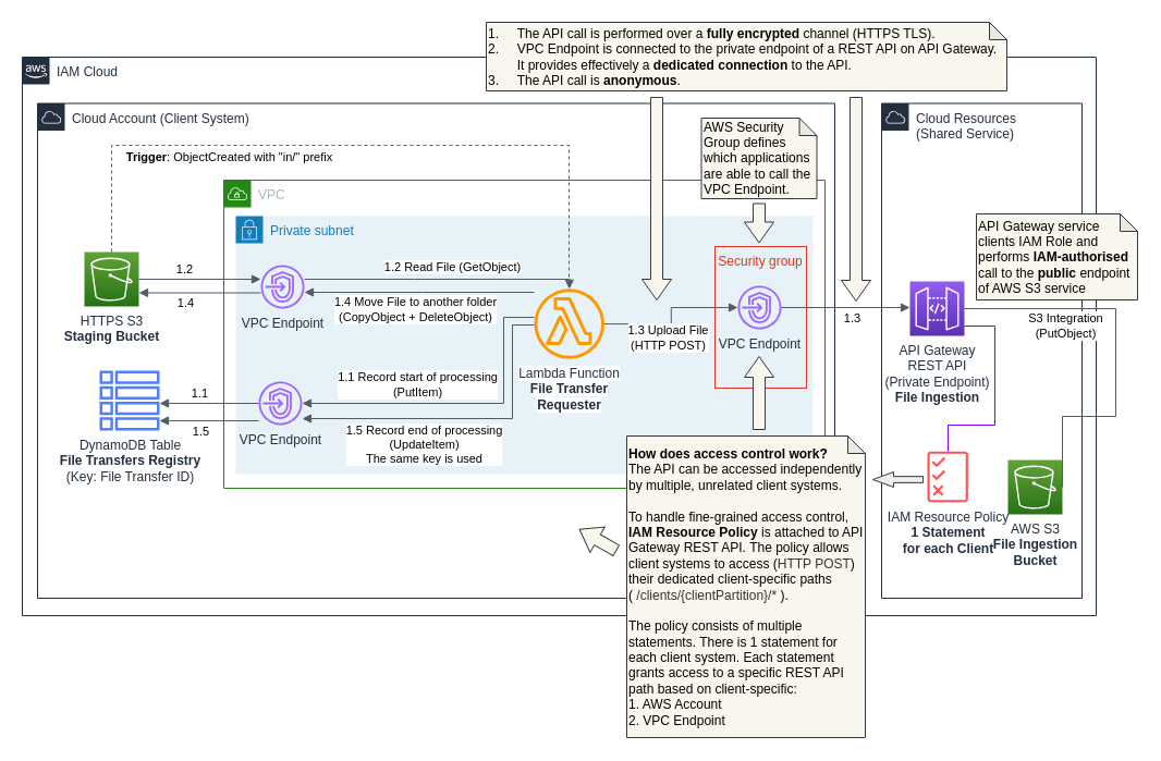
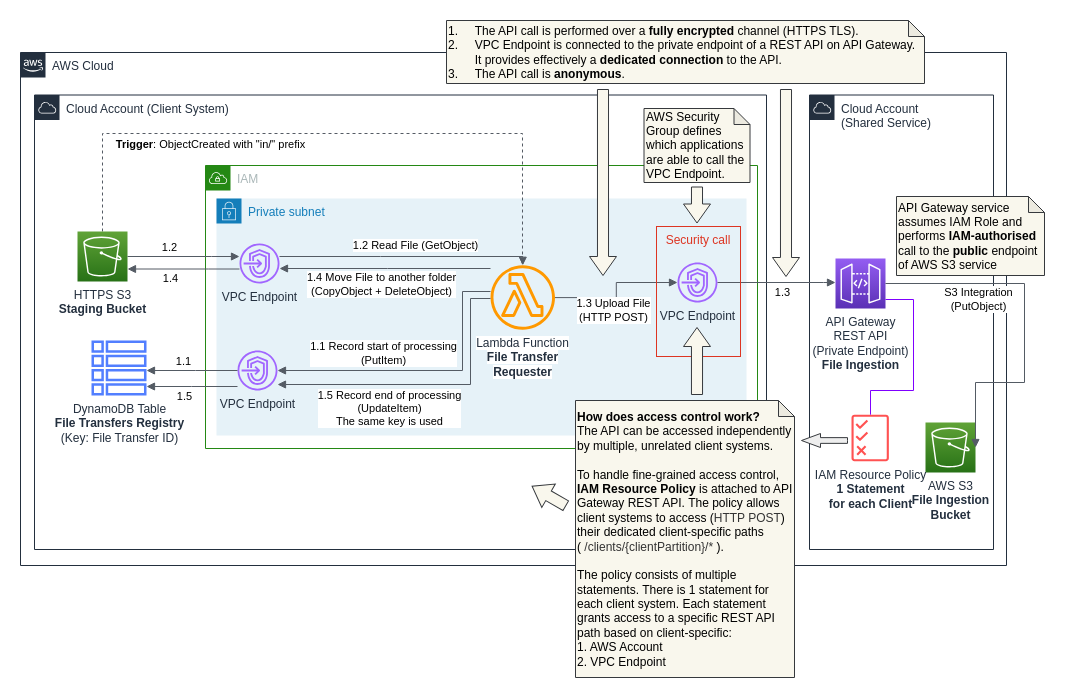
- <mxCell id="2" value="IAM Cloud" style="points=[[0,0],[0.25,0],[0.5,0],[0.75,0],[1,0],[1,0.25],[1,0.5],[1,0.75],[1,1],[0.75,1],[0.5,1],[0.25,1],[0,1],[0,0.75],[0,0.5],[0,0.25]];outlineConnect=0;gradientColor=none;html=1;whiteSpace=wrap;fontSize=12;fontStyle=0;shape=mxgraph.aws4.group;grIcon=mxgraph.aws4.group_aws_cloud_alt;strokeColor=#232F3E;fillColor=none;verticalAlign=top;align=left;spacingLeft=30;fontColor=#232F3E;dashed=0;" parent="1" vertex="1"><mxGeometry x="20" y="52" width="986" height="513" as="geometry" /></mxCell>
+ <mxCell id="2" value="AWS Cloud" style="points=[[0,0],[0.25,0],[0.5,0],[0.75,0],[1,0],[1,0.25],[1,0.5],[1,0.75],[1,1],[0.75,1],[0.5,1],[0.25,1],[0,1],[0,0.75],[0,0.5],[0,0.25]];outlineConnect=0;gradientColor=none;html=1;whiteSpace=wrap;fontSize=12;fontStyle=0;shape=mxgraph.aws4.group;grIcon=mxgraph.aws4.group_aws_cloud_alt;strokeColor=#232F3E;fillColor=none;verticalAlign=top;align=left;spacingLeft=30;fontColor=#232F3E;dashed=0;" parent="1" vertex="1"><mxGeometry x="20" y="52" width="986" height="513" as="geometry" /></mxCell>
- <mxCell id="3" value="Cloud Resources &lt;br&gt;(Shared Service)" style="points=[[0,0],[0.25,0],[0.5,0],[0.75,0],[1,0],[1,0.25],[1,0.5],[1,0.75],[1,1],[0.75,1],[0.5,1],[0.25,1],[0,1],[0,0.75],[0,0.5],[0,0.25]];outlineConnect=0;gradientColor=none;html=1;whiteSpace=wrap;fontSize=12;fontStyle=0;shape=mxgraph.aws4.group;grIcon=mxgraph.aws4.group_aws_cloud;strokeColor=#232F3E;fillColor=none;verticalAlign=top;align=left;spacingLeft=30;fontColor=#232F3E;dashed=0;" parent="1" vertex="1"><mxGeometry x="809" y="94.5" width="184" height="454.5" as="geometry" /></mxCell>
+ <mxCell id="3" value="Cloud Account &lt;br&gt;(Shared Service)" style="points=[[0,0],[0.25,0],[0.5,0],[0.75,0],[1,0],[1,0.25],[1,0.5],[1,0.75],[1,1],[0.75,1],[0.5,1],[0.25,1],[0,1],[0,0.75],[0,0.5],[0,0.25]];outlineConnect=0;gradientColor=none;html=1;whiteSpace=wrap;fontSize=12;fontStyle=0;shape=mxgraph.aws4.group;grIcon=mxgraph.aws4.group_aws_cloud;strokeColor=#232F3E;fillColor=none;verticalAlign=top;align=left;spacingLeft=30;fontColor=#232F3E;dashed=0;" parent="1" vertex="1"><mxGeometry x="809" y="94.5" width="184" height="454.5" as="geometry" /></mxCell>
- <mxCell id="5" value="VPC" style="points=[[0,0],[0.25,0],[0.5,0],[0.75,0],[1,0],[1,0.25],[1,0.5],[1,0.75],[1,1],[0.75,1],[0.5,1],[0.25,1],[0,1],[0,0.75],[0,0.5],[0,0.25]];outlineConnect=0;gradientColor=none;html=1;whiteSpace=wrap;fontSize=12;fontStyle=0;shape=mxgraph.aws4.group;grIcon=mxgraph.aws4.group_vpc;strokeColor=#248814;fillColor=none;verticalAlign=top;align=left;spacingLeft=30;fontColor=#AAB7B8;dashed=0;" parent="1" vertex="1"><mxGeometry x="205" y="165" width="552" height="283" as="geometry" /></mxCell>
+ <mxCell id="5" value="IAM" style="points=[[0,0],[0.25,0],[0.5,0],[0.75,0],[1,0],[1,0.25],[1,0.5],[1,0.75],[1,1],[0.75,1],[0.5,1],[0.25,1],[0,1],[0,0.75],[0,0.5],[0,0.25]];outlineConnect=0;gradientColor=none;html=1;whiteSpace=wrap;fontSize=12;fontStyle=0;shape=mxgraph.aws4.group;grIcon=mxgraph.aws4.group_vpc;strokeColor=#248814;fillColor=none;verticalAlign=top;align=left;spacingLeft=30;fontColor=#AAB7B8;dashed=0;" parent="1" vertex="1"><mxGeometry x="205" y="165" width="552" height="283" as="geometry" /></mxCell>
- <mxCell id="46" value="API Gateway service clients IAM Role and performs &lt;b&gt;IAM-authorised&lt;/b&gt; call to the &lt;b&gt;public&lt;/b&gt; endpoint of AWS S3 service" style="shape=note;whiteSpace=wrap;html=1;backgroundOutline=1;darkOpacity=0.05;fillColor=#f9f7ed;strokeColor=#36393d;size=16;align=left;" vertex="1" parent="40"><mxGeometry x="896" y="196" width="148" height="79" as="geometry" /></mxCell>
+ <mxCell id="46" value="API Gateway service assumes IAM Role and performs &lt;b&gt;IAM-authorised&lt;/b&gt; call to the &lt;b&gt;public&lt;/b&gt; endpoint of AWS S3 service" style="shape=note;whiteSpace=wrap;html=1;backgroundOutline=1;darkOpacity=0.05;fillColor=#f9f7ed;strokeColor=#36393d;size=16;align=left;" vertex="1" parent="40"><mxGeometry x="896" y="196" width="148" height="79" as="geometry" /></mxCell>
- <mxCell id="48" value="Security group" style="fillColor=none;strokeColor=#DD3522;verticalAlign=top;fontStyle=0;fontColor=#DD3522;" vertex="1" parent="40"><mxGeometry x="656" y="226" width="84" height="130" as="geometry" /></mxCell>
+ <mxCell id="48" value="Security call" style="fillColor=none;strokeColor=#DD3522;verticalAlign=top;fontStyle=0;fontColor=#DD3522;" vertex="1" parent="40"><mxGeometry x="656" y="226" width="84" height="130" as="geometry" /></mxCell>
- <mxCell id="30" value="" style="edgeStyle=orthogonalEdgeStyle;html=1;endArrow=none;elbow=vertical;startArrow=none;endFill=1;strokeColor=#545B64;rounded=0;entryX=1;entryY=0.5;entryDx=0;entryDy=0;entryPerimeter=0;exitX=1;exitY=0.5;exitDx=0;exitDy=0;exitPerimeter=0;" edge="1" parent="7" source="11" target="29"><mxGeometry width="100" relative="1" as="geometry"><mxPoint x="571" y="438" as="sourcePoint" /><mxPoint x="671" y="438" as="targetPoint" /><Array as="points"><mxPoint x="1024" y="283" /><mxPoint x="1024" y="382" /></Array></mxGeometry></mxCell>
+ <mxCell id="30" value="" style="edgeStyle=orthogonalEdgeStyle;html=1;endArrow=block;elbow=vertical;startArrow=none;endFill=1;strokeColor=#545B64;rounded=0;entryX=1;entryY=0.5;entryDx=0;entryDy=0;entryPerimeter=0;exitX=1;exitY=0.5;exitDx=0;exitDy=0;exitPerimeter=0;" edge="1" parent="7" source="11" target="29"><mxGeometry width="100" relative="1" as="geometry"><mxPoint x="571" y="438" as="sourcePoint" /><mxPoint x="671" y="438" as="targetPoint" /><Array as="points"><mxPoint x="1024" y="283" /><mxPoint x="1024" y="382" /></Array></mxGeometry></mxCell>
